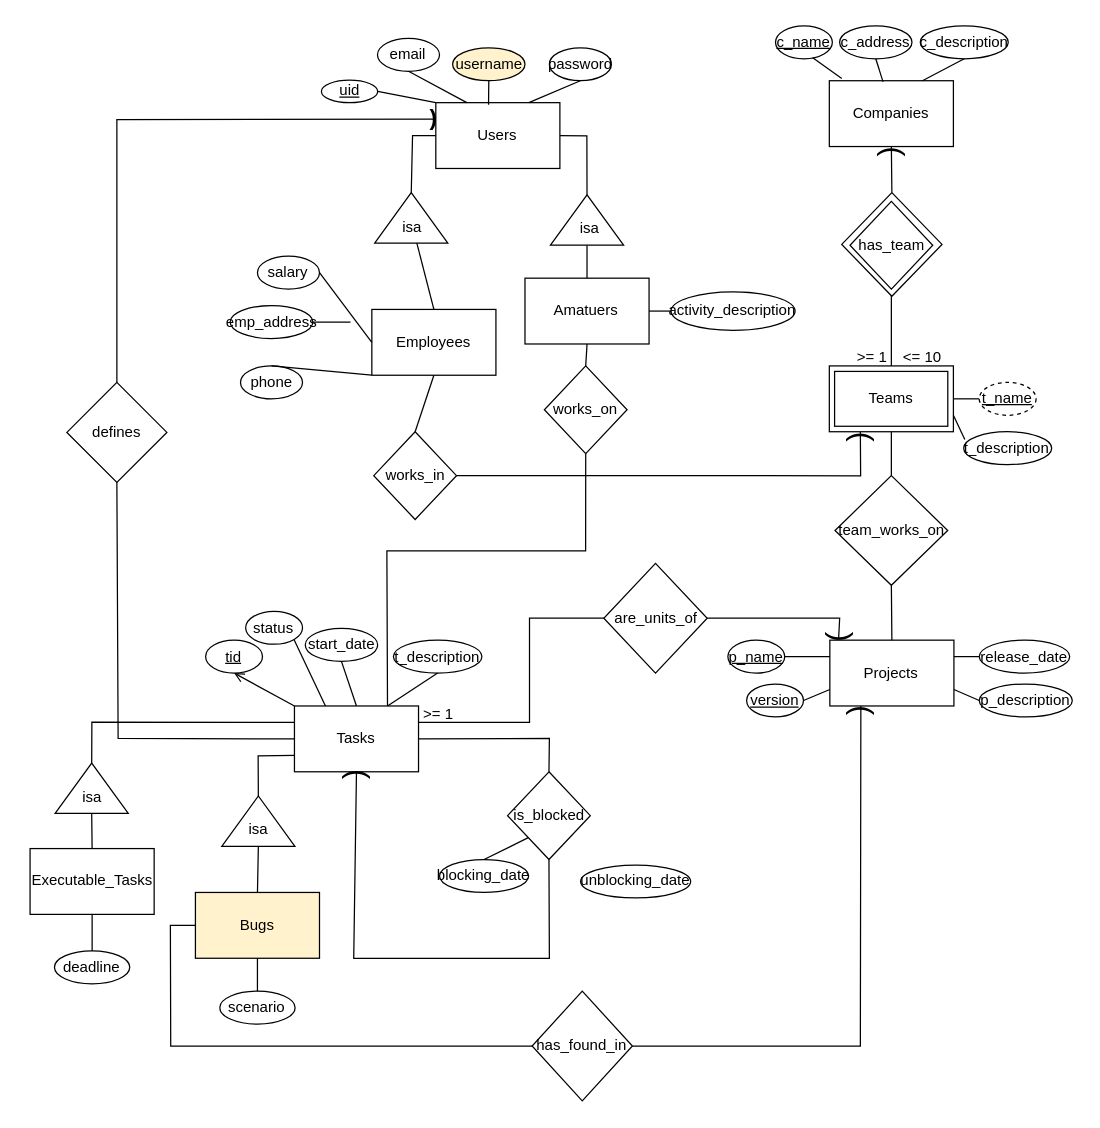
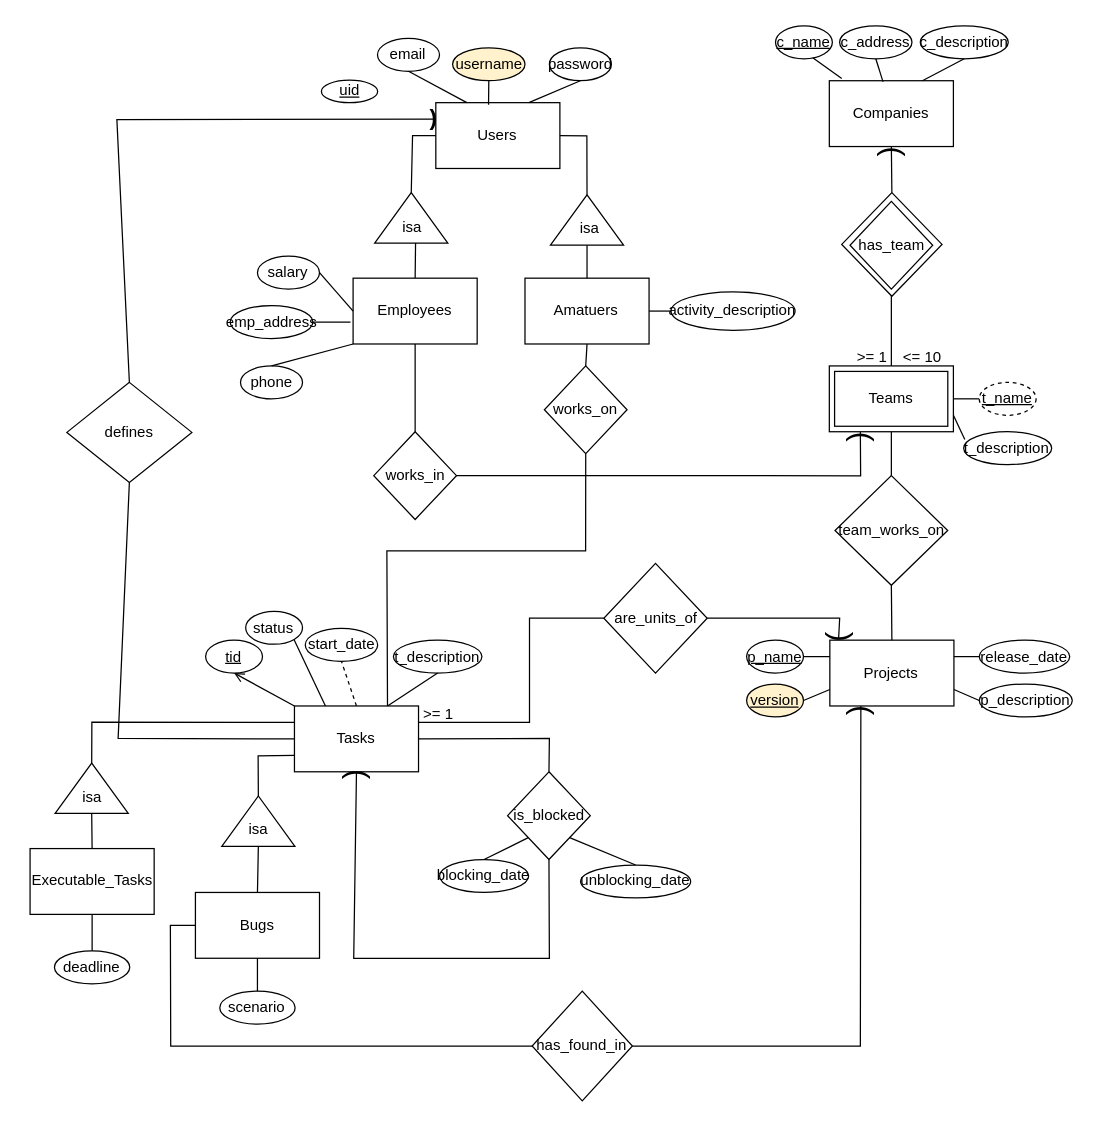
- <mxCell id="116" value="" style="endArrow=none;html=1;rounded=0;exitX=0;exitY=0;exitDx=0;exitDy=0;entryX=1;entryY=0.5;entryDx=0;entryDy=0;" parent="2" source="5" target="115" edge="1"><mxGeometry width="50" height="50" relative="1" as="geometry"><mxPoint x="64" y="100" as="sourcePoint" /><mxPoint x="304" y="61" as="targetPoint" /></mxGeometry></mxCell>
- <mxCell id="14" value="Employees" style="rounded=0;whiteSpace=wrap;html=1;" parent="2" vertex="1"><mxGeometry x="276.978" y="226.837" width="99.256" height="52.653" as="geometry" /></mxCell>
+ <mxCell id="14" value="Employees" style="rounded=0;whiteSpace=wrap;html=1;" parent="2" vertex="1"><mxGeometry x="261.978" y="201.837" width="99.256" height="52.653" as="geometry" /></mxCell>
- <mxCell id="117" value="defines" style="rhombus;whiteSpace=wrap;html=1;" vertex="1" parent="2"><mxGeometry x="33" y="285.2" width="80" height="80" as="geometry" /></mxCell>
+ <mxCell id="117" value="defines" style="rhombus;whiteSpace=wrap;html=1;" vertex="1" parent="2"><mxGeometry x="33" y="285.2" width="100" height="80" as="geometry" /></mxCell>
- <mxCell id="54" value="&lt;u&gt;p_name&lt;/u&gt;" style="ellipse;whiteSpace=wrap;html=1;" parent="2" vertex="1"><mxGeometry x="561.793" y="491.429" width="45.492" height="26.327" as="geometry" /></mxCell>
+ <mxCell id="54" value="&lt;u&gt;p_name&lt;/u&gt;" style="ellipse;whiteSpace=wrap;html=1;" parent="2" vertex="1"><mxGeometry x="576.793" y="491.429" width="45.492" height="26.327" as="geometry" /></mxCell>
- <mxCell id="75" value="" style="endArrow=none;html=1;rounded=0;entryX=0.5;entryY=1;entryDx=0;entryDy=0;exitX=0.5;exitY=0;exitDx=0;exitDy=0;" parent="2" source="108" target="60" edge="1"><mxGeometry width="50" height="50" relative="1" as="geometry"><mxPoint x="256.411" y="535.306" as="sourcePoint" /><mxPoint x="289.497" y="636.224" as="targetPoint" /></mxGeometry></mxCell>
+ <mxCell id="75" value="" style="endArrow=none;html=1;rounded=0;entryX=0.5;entryY=1;entryDx=0;entryDy=0;exitX=0.5;exitY=0;exitDx=0;exitDy=0;dashed=1;" parent="2" source="108" target="60" edge="1"><mxGeometry width="50" height="50" relative="1" as="geometry"><mxPoint x="256.411" y="535.306" as="sourcePoint" /><mxPoint x="289.497" y="636.224" as="targetPoint" /></mxGeometry></mxCell>
- <mxCell id="53" value="&lt;u&gt;version&lt;/u&gt;" style="ellipse;whiteSpace=wrap;html=1;" parent="2" vertex="1"><mxGeometry x="576.793" y="526.531" width="45.492" height="26.327" as="geometry" /></mxCell>
+ <mxCell id="53" value="&lt;u&gt;version&lt;/u&gt;" style="ellipse;whiteSpace=wrap;html=1;fillColor=#fff2cc;" parent="2" vertex="1"><mxGeometry x="576.793" y="526.531" width="45.492" height="26.327" as="geometry" /></mxCell>
+ <mxCell id="84" value="" style="endArrow=none;html=1;rounded=0;entryX=0.5;entryY=0;entryDx=0;entryDy=0;exitX=1;exitY=1;exitDx=0;exitDy=0;" parent="2" source="101" target="80" edge="1"><mxGeometry width="50" height="50" relative="1" as="geometry"><mxPoint x="516.032" y="683.024" as="sourcePoint" /><mxPoint x="107.428" y="744.453" as="targetPoint" /></mxGeometry></mxCell>
- <mxCell id="69" value="Bugs" style="rounded=0;whiteSpace=wrap;html=1;fillColor=#fff2cc;" parent="2" vertex="1"><mxGeometry x="135.84" y="693.265" width="99.256" height="52.653" as="geometry" /></mxCell>
+ <mxCell id="69" value="Bugs" style="rounded=0;whiteSpace=wrap;html=1;" parent="2" vertex="1"><mxGeometry x="135.84" y="693.265" width="99.256" height="52.653" as="geometry" /></mxCell>
